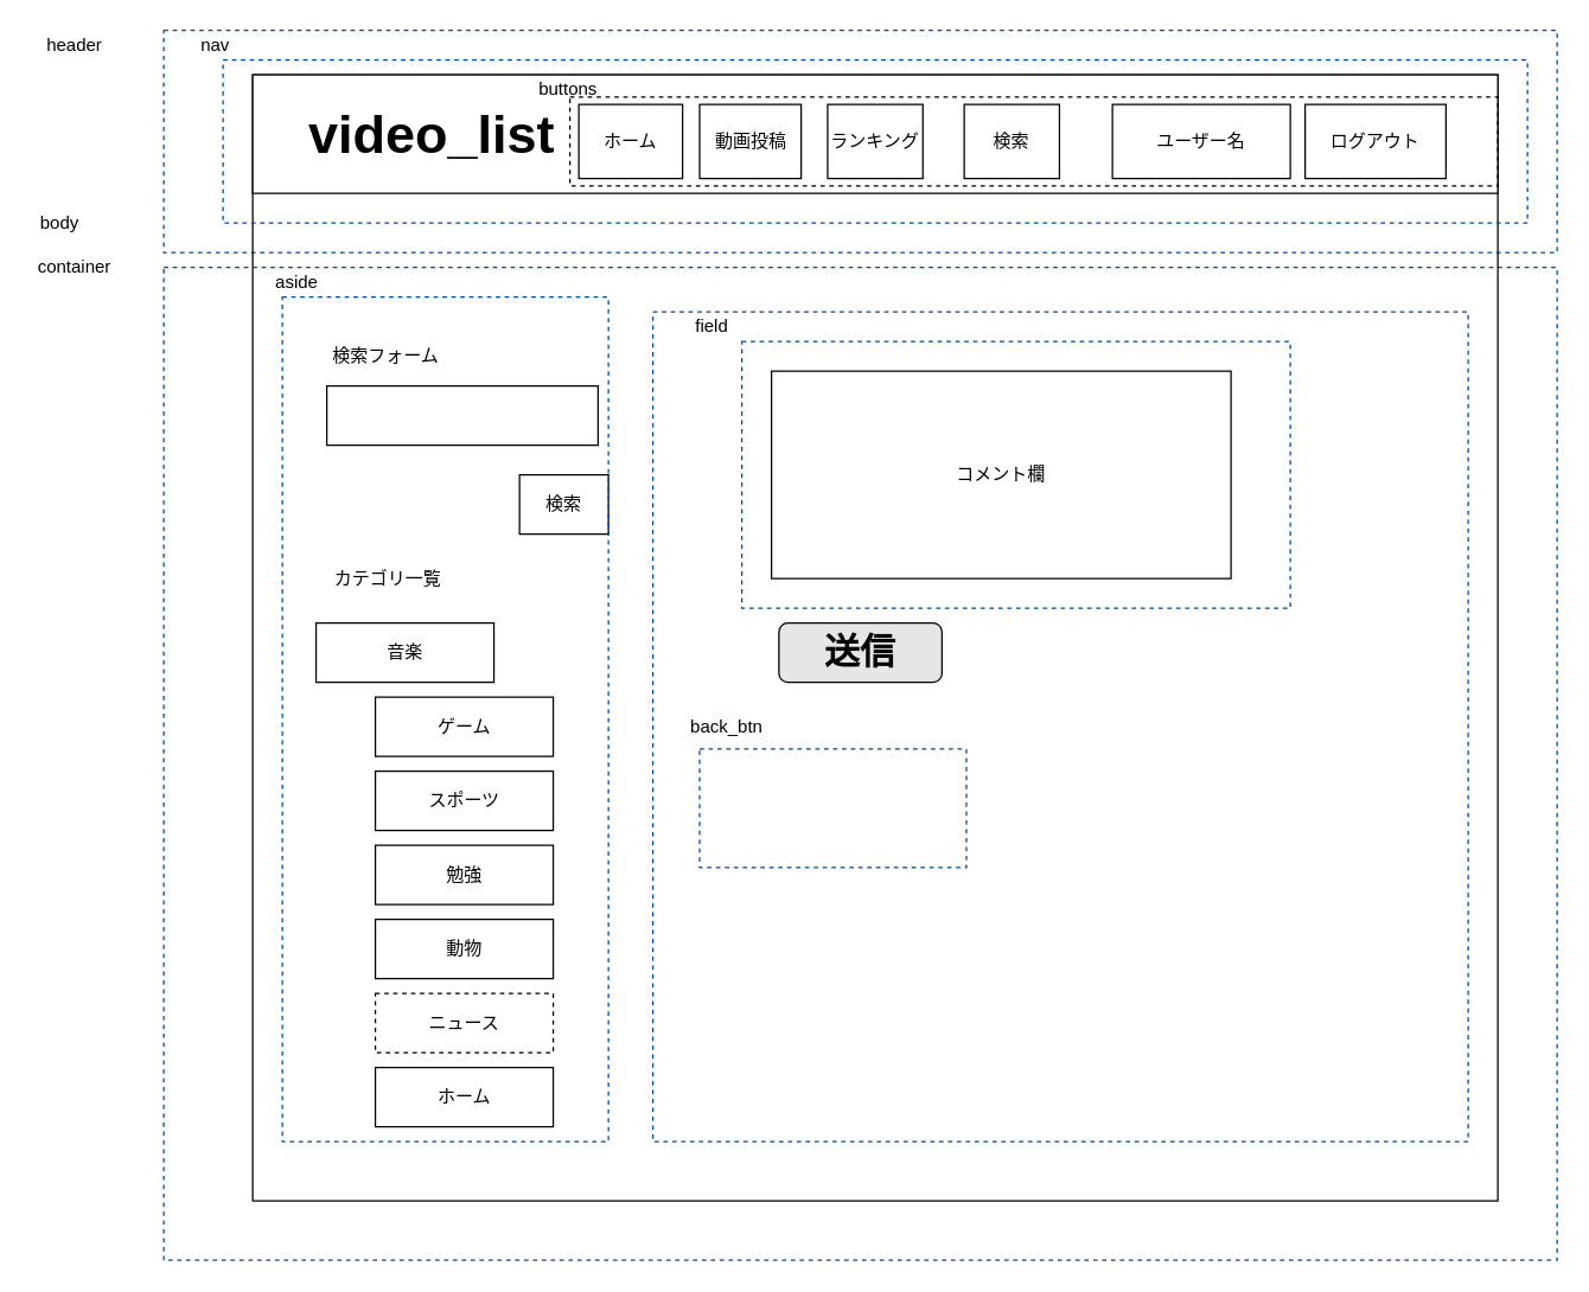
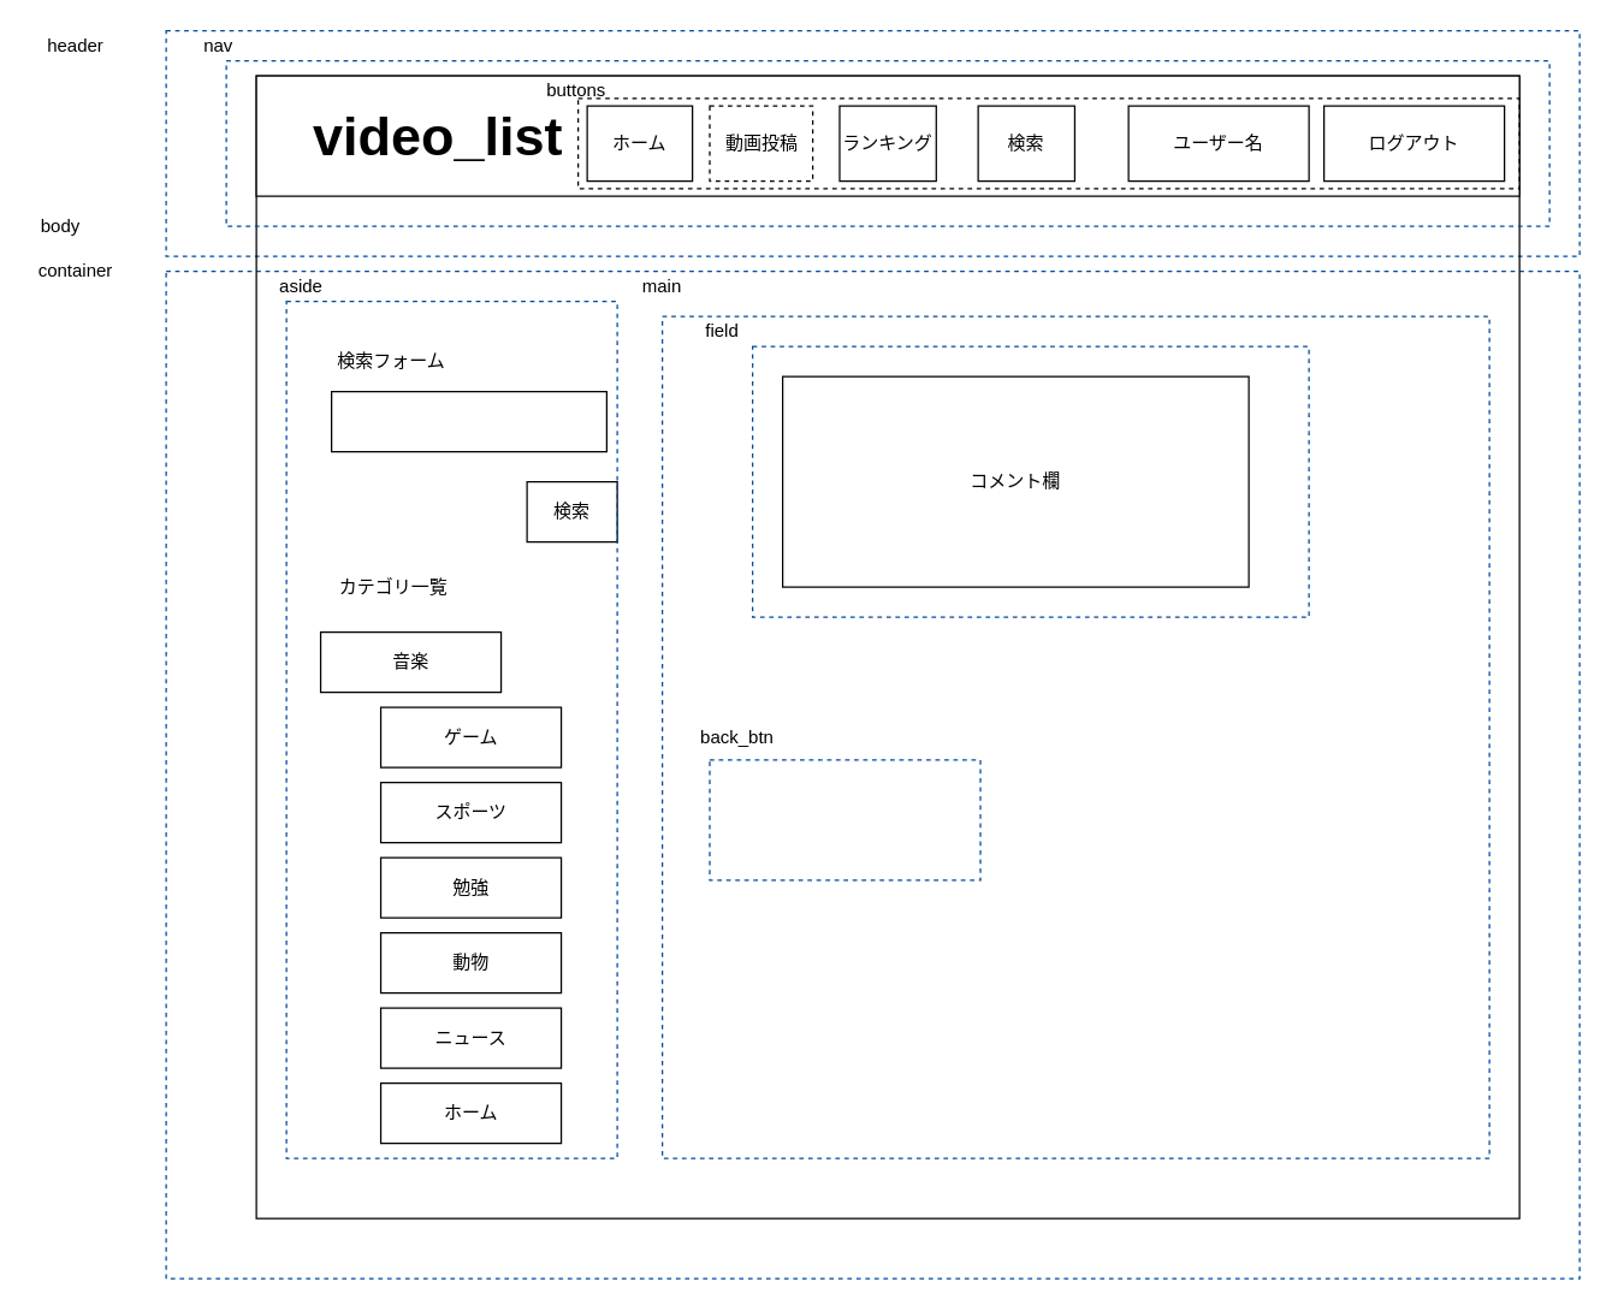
- <mxCell id="17" value="動画投稿" style="rounded=0;whiteSpace=wrap;html=1;" parent="1" vertex="1"><mxGeometry x="471.5" y="70" width="68.5" height="50" as="geometry" /></mxCell>
+ <mxCell id="17" value="動画投稿" style="rounded=0;whiteSpace=wrap;html=1;dashed=1;" parent="1" vertex="1"><mxGeometry x="471.5" y="70" width="68.5" height="50" as="geometry" /></mxCell>
- <mxCell id="7" value="ログアウト" style="rounded=0;whiteSpace=wrap;html=1;" parent="1" vertex="1"><mxGeometry x="880" y="70" width="95" height="50" as="geometry" /></mxCell>
+ <mxCell id="7" value="ログアウト" style="rounded=0;whiteSpace=wrap;html=1;" parent="1" vertex="1"><mxGeometry x="880" y="70" width="120" height="50" as="geometry" /></mxCell>
+ <mxCell id="12" value="main" style="text;html=1;strokeColor=none;fillColor=none;align=center;verticalAlign=middle;whiteSpace=wrap;rounded=0;dashed=1;" parent="1" vertex="1"><mxGeometry x="420" y="180" width="40" height="20" as="geometry" /></mxCell>
- <mxCell id="26" value="&lt;span style=&quot;font-size: 24px&quot;&gt;&lt;b&gt;送信&lt;/b&gt;&lt;/span&gt;" style="text;html=1;align=center;verticalAlign=middle;whiteSpace=wrap;rounded=1;strokeColor=#000000;fillColor=#E6E6E6;" parent="1" vertex="1"><mxGeometry x="525" y="420" width="110" height="40" as="geometry" /></mxCell>
- <mxCell id="39" value="ニュース" style="rounded=0;whiteSpace=wrap;html=1;dashed=1;" vertex="1" parent="1"><mxGeometry x="252.75" y="670" width="120" height="40" as="geometry" /></mxCell>
+ <mxCell id="39" value="ニュース" style="rounded=0;whiteSpace=wrap;html=1;" vertex="1" parent="1"><mxGeometry x="252.75" y="670" width="120" height="40" as="geometry" /></mxCell>
